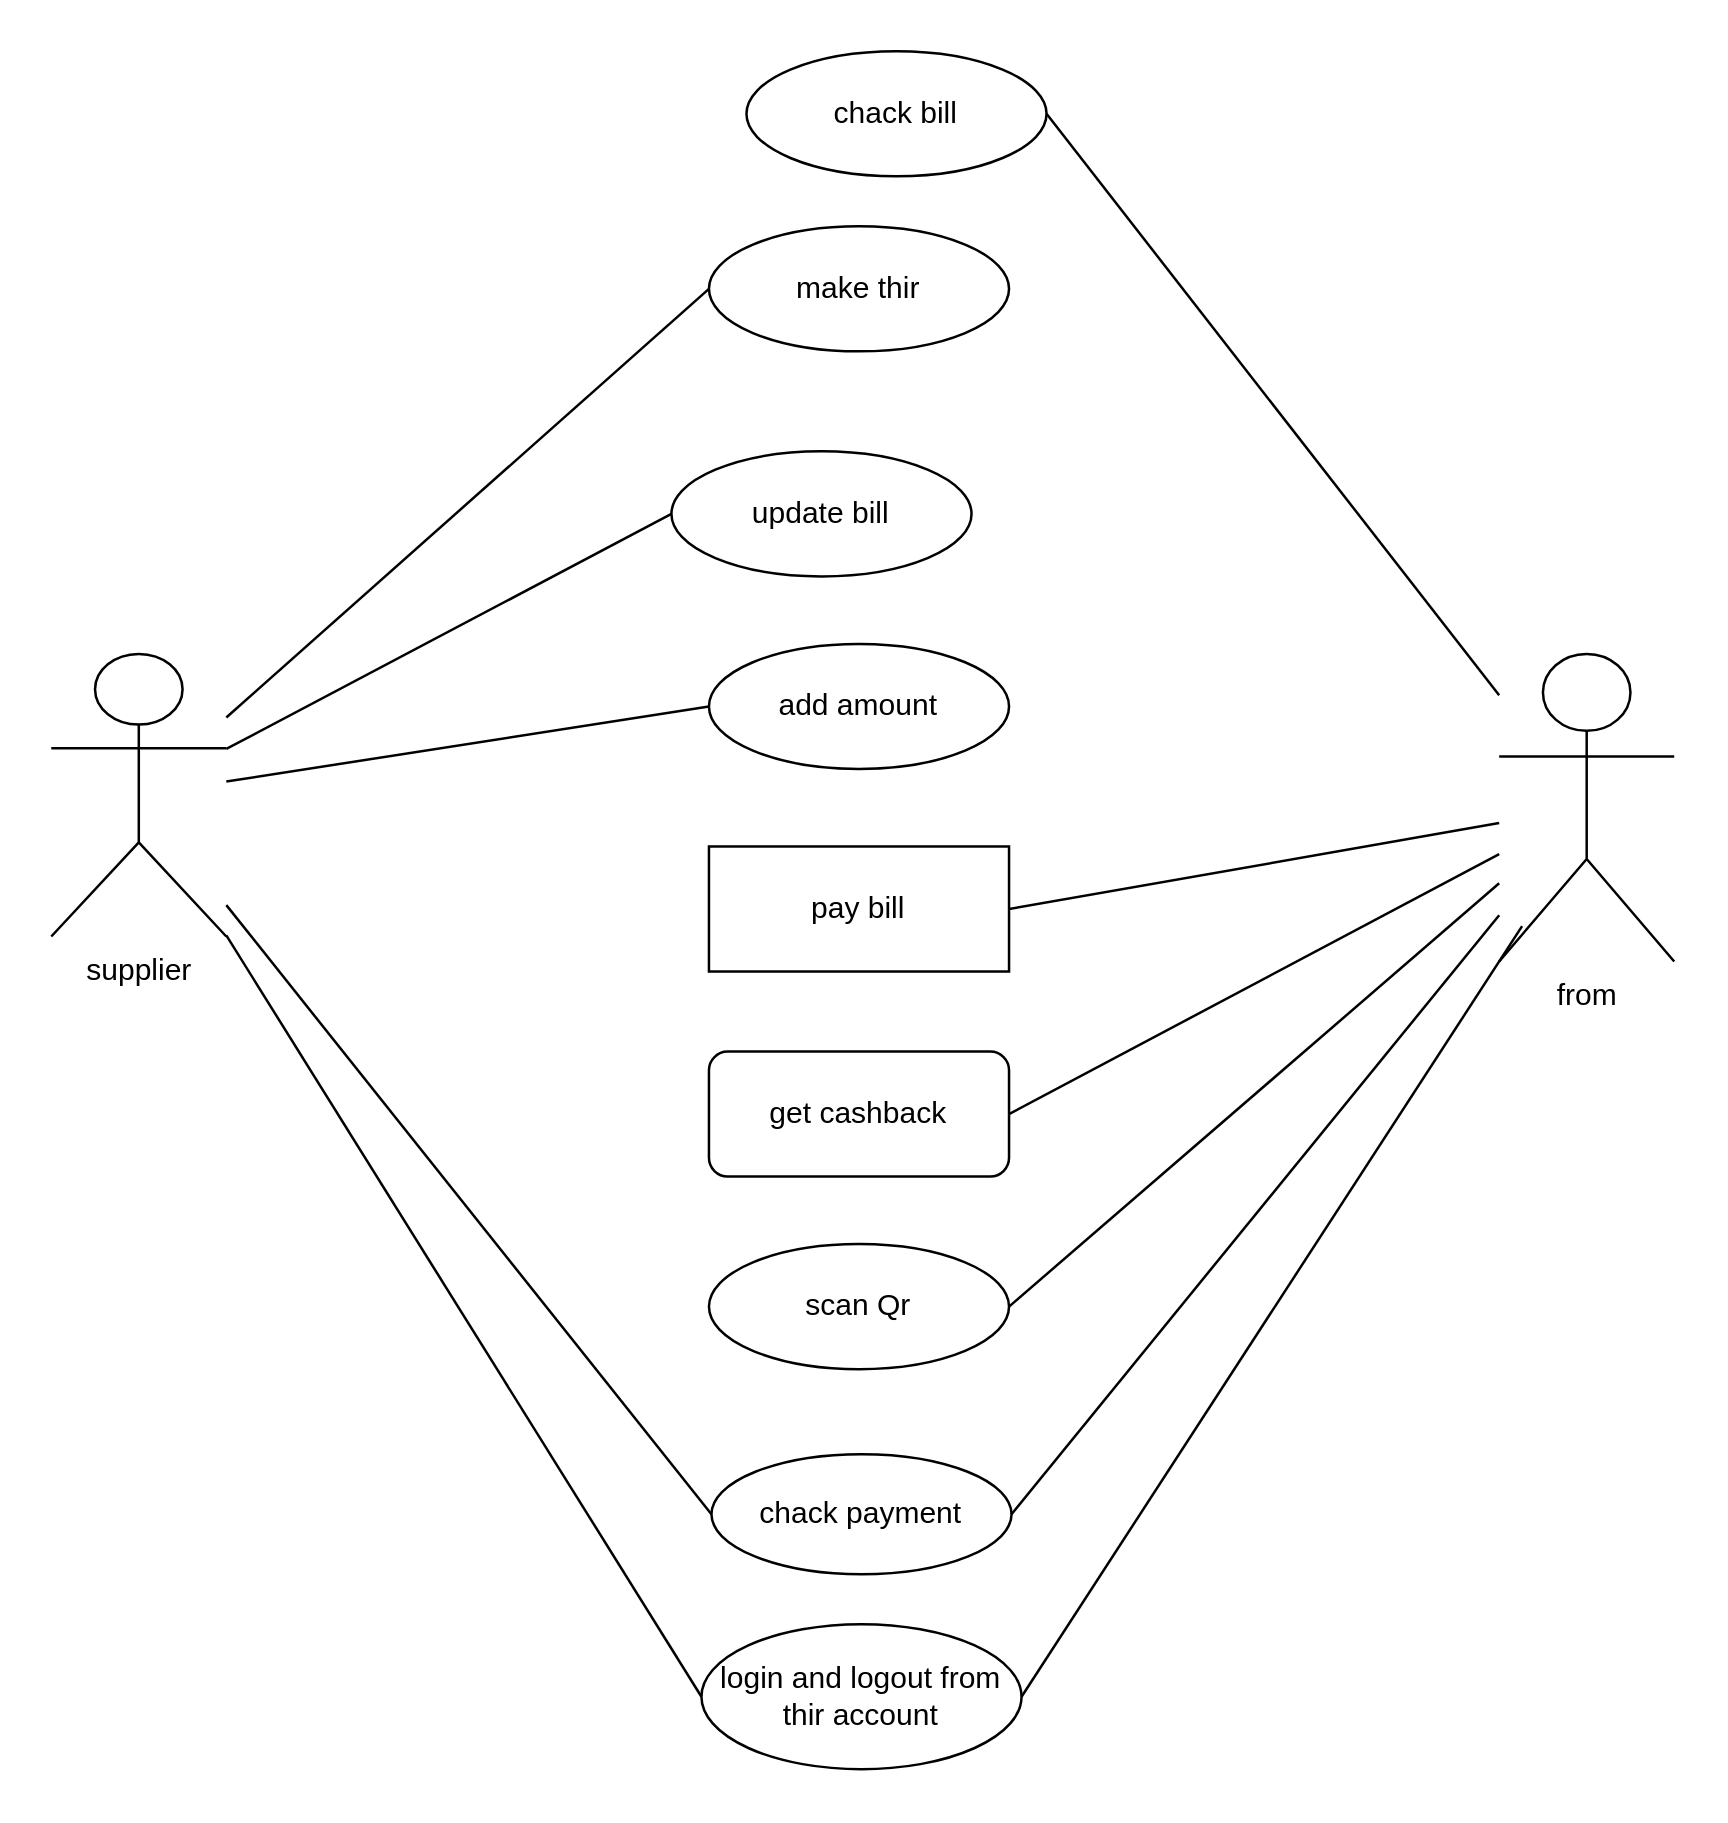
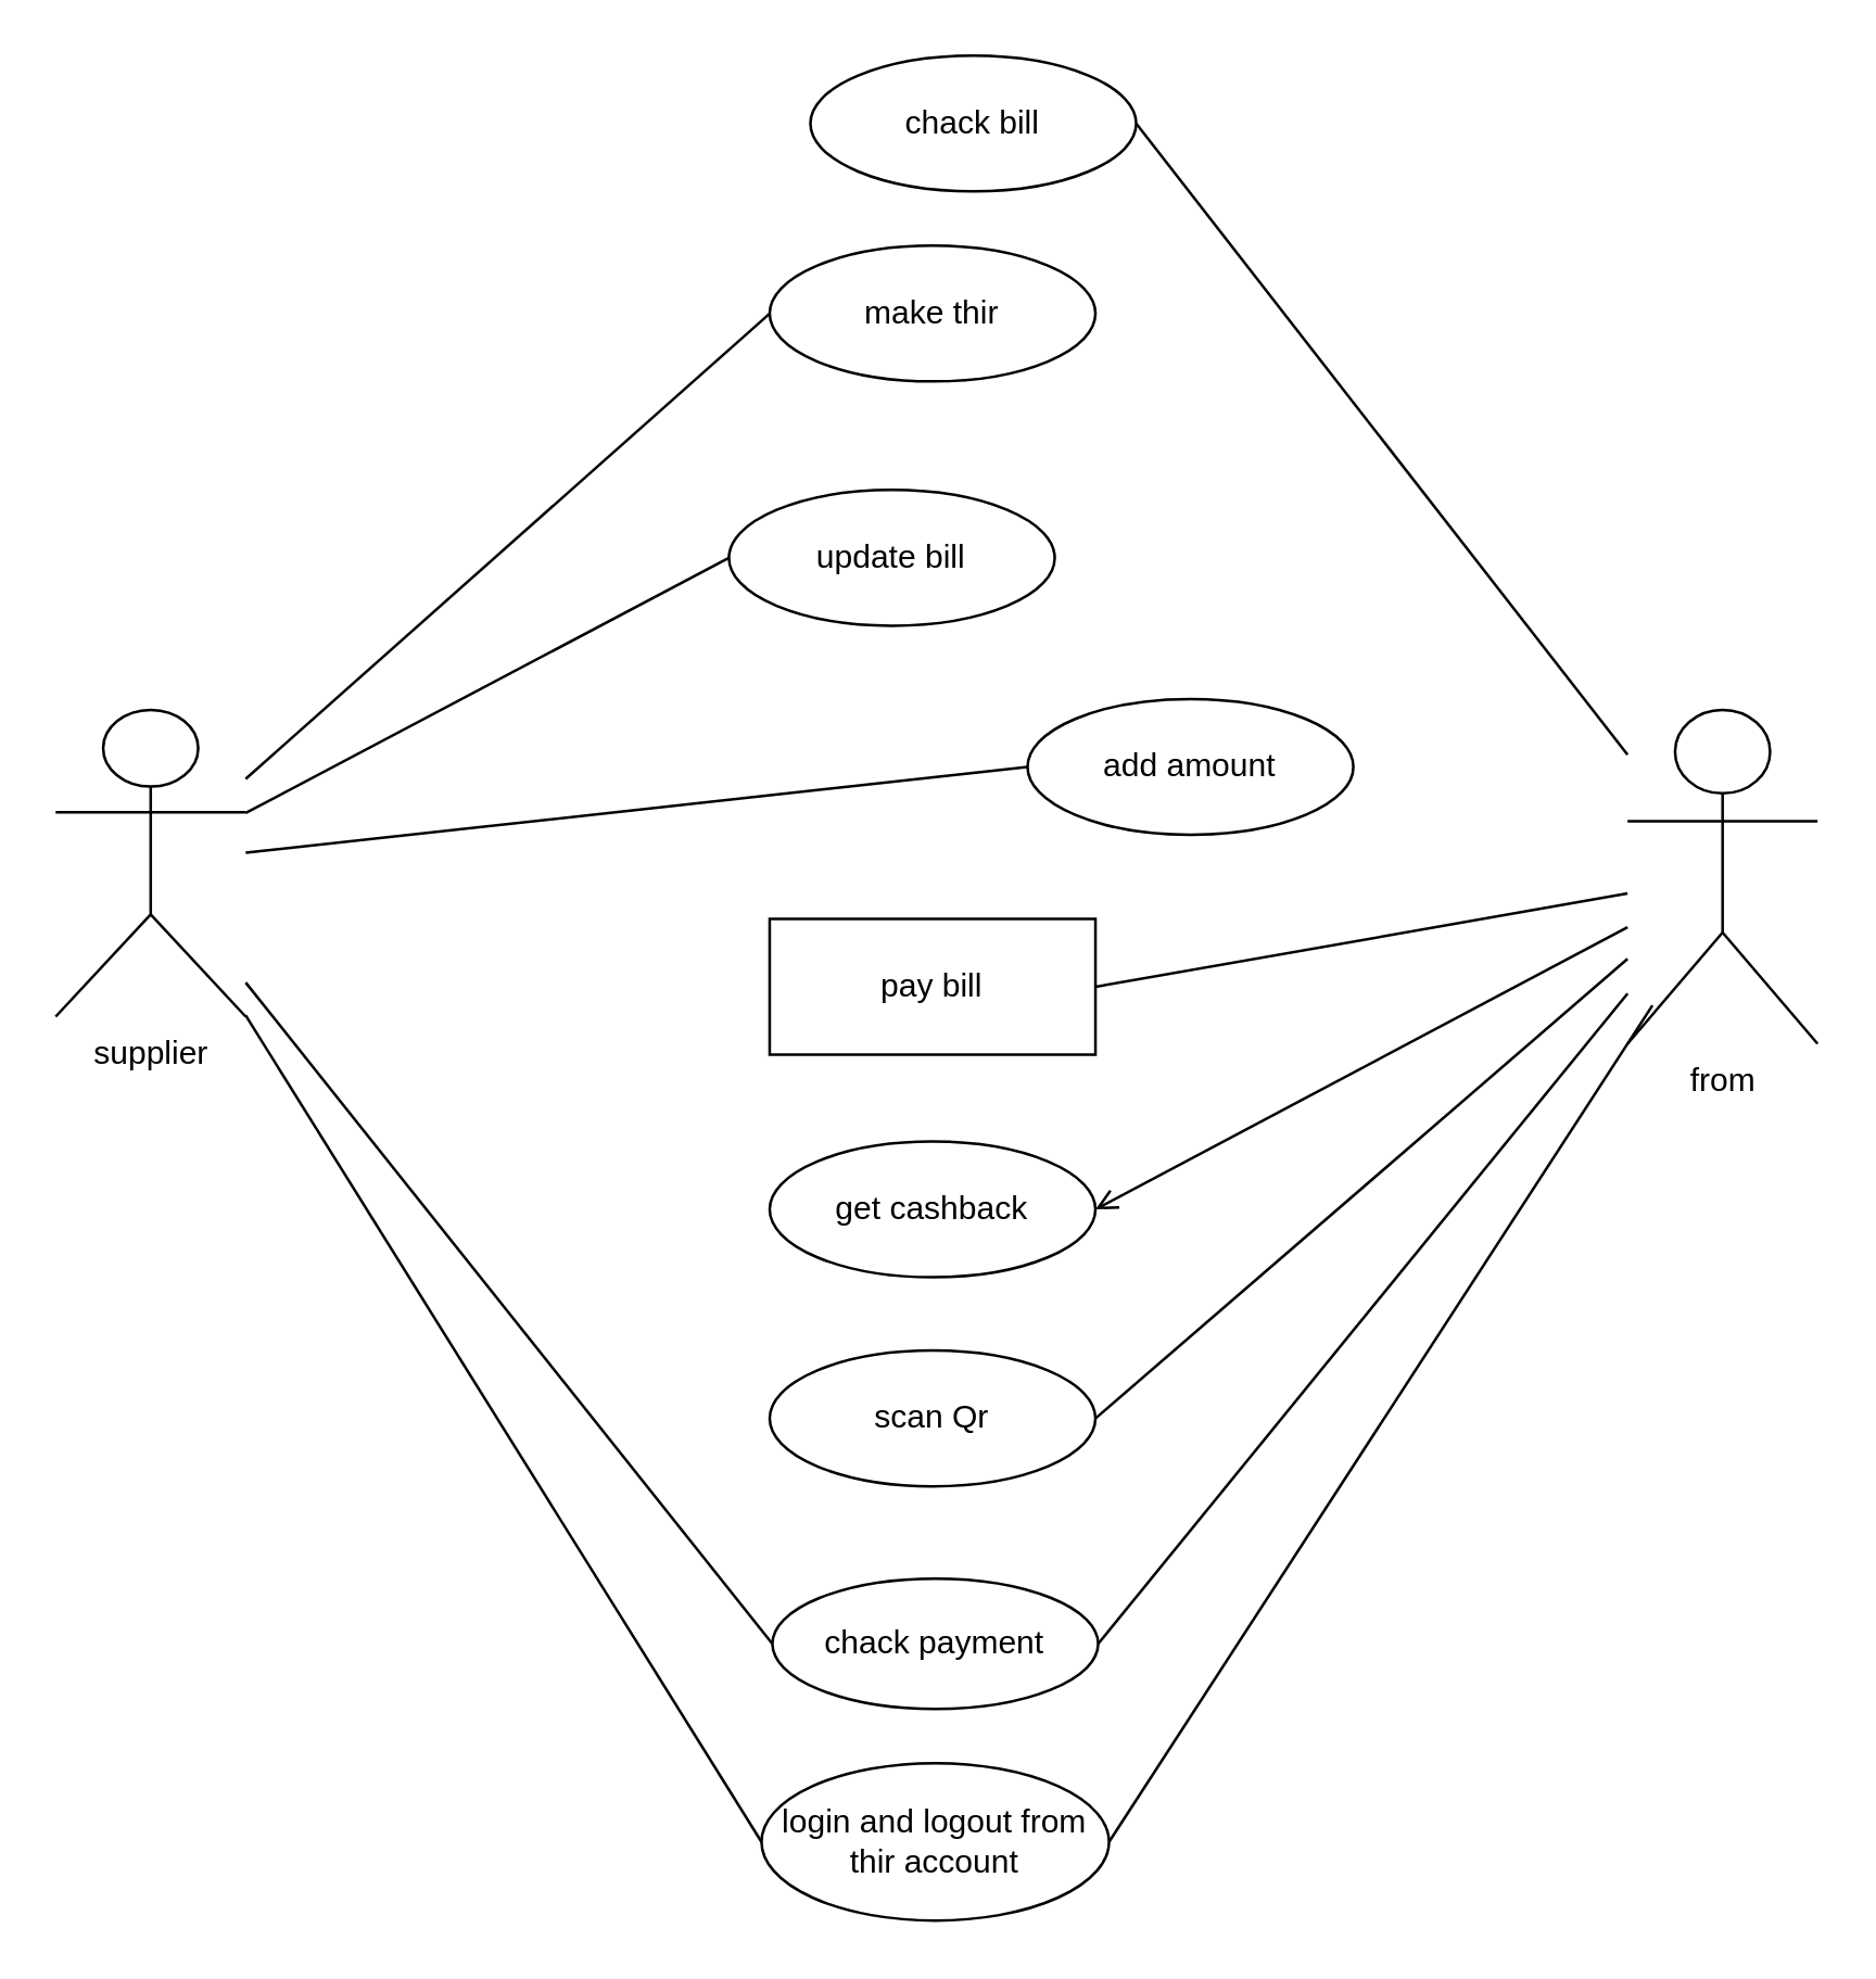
- <mxCell id="5" value="add amount" style="ellipse;whiteSpace=wrap;html=1;" vertex="1" parent="1"><mxGeometry x="283" y="257" width="120" height="50" as="geometry" /></mxCell>
+ <mxCell id="5" value="add amount" style="ellipse;whiteSpace=wrap;html=1;" vertex="1" parent="1"><mxGeometry x="378" y="257" width="120" height="50" as="geometry" /></mxCell>
- <mxCell id="14" value="" style="endArrow=none;html=1;rounded=0;entryX=1;entryY=0.5;entryDx=0;entryDy=0;" edge="1" parent="1" source="3" target="8"><mxGeometry width="50" height="50" relative="1" as="geometry"><mxPoint x="604" y="306" as="sourcePoint" /><mxPoint x="413" y="373" as="targetPoint" /></mxGeometry></mxCell>
+ <mxCell id="14" value="" style="endArrow=open;html=1;rounded=0;entryX=1;entryY=0.5;entryDx=0;entryDy=0;" edge="1" parent="1" source="3" target="8"><mxGeometry width="50" height="50" relative="1" as="geometry"><mxPoint x="604" y="306" as="sourcePoint" /><mxPoint x="413" y="373" as="targetPoint" /></mxGeometry></mxCell>
- <mxCell id="8" value="get cashback" style="whiteSpace=wrap;html=1;rounded=1;" vertex="1" parent="1"><mxGeometry x="283" y="420" width="120" height="50" as="geometry" /></mxCell>
+ <mxCell id="8" value="get cashback" style="ellipse;whiteSpace=wrap;html=1;" vertex="1" parent="1"><mxGeometry x="283" y="420" width="120" height="50" as="geometry" /></mxCell>
